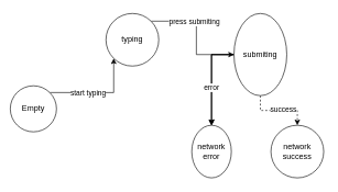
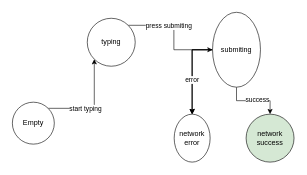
- <mxCell id="7" value="typing" style="ellipse;whiteSpace=wrap;html=1;aspect=fixed;" vertex="1" parent="1"><mxGeometry x="160" y="20" width="80" height="80" as="geometry" /></mxCell>
+ <mxCell id="7" value="typing" style="ellipse;whiteSpace=wrap;html=1;aspect=fixed;" vertex="1" parent="1"><mxGeometry x="145" y="30" width="80" height="80" as="geometry" /></mxCell>
- <mxCell id="12" value="" style="edgeStyle=orthogonalEdgeStyle;rounded=0;orthogonalLoop=1;jettySize=auto;html=1;dashed=1;" edge="1" parent="1" source="14" target="16"><mxGeometry relative="1" as="geometry" /></mxCell>
+ <mxCell id="12" value="" style="edgeStyle=orthogonalEdgeStyle;rounded=0;orthogonalLoop=1;jettySize=auto;html=1;" edge="1" parent="1" source="14" target="16"><mxGeometry relative="1" as="geometry" /></mxCell>
- <mxCell id="4" value="Empty" style="ellipse;whiteSpace=wrap;html=1;aspect=fixed;" vertex="1" parent="1"><mxGeometry x="15" y="130" width="70" height="70" as="geometry" /></mxCell>
+ <mxCell id="4" value="Empty" style="ellipse;whiteSpace=wrap;html=1;aspect=fixed;" vertex="1" parent="1"><mxGeometry x="20" y="170" width="70" height="70" as="geometry" /></mxCell>
- <mxCell id="16" value="network success" style="ellipse;whiteSpace=wrap;html=1;" vertex="1" parent="1"><mxGeometry x="410" y="190" width="80" height="80" as="geometry" /></mxCell>
+ <mxCell id="16" value="network success" style="ellipse;whiteSpace=wrap;html=1;fillColor=#d5e8d4;" vertex="1" parent="1"><mxGeometry x="410" y="190" width="80" height="80" as="geometry" /></mxCell>
